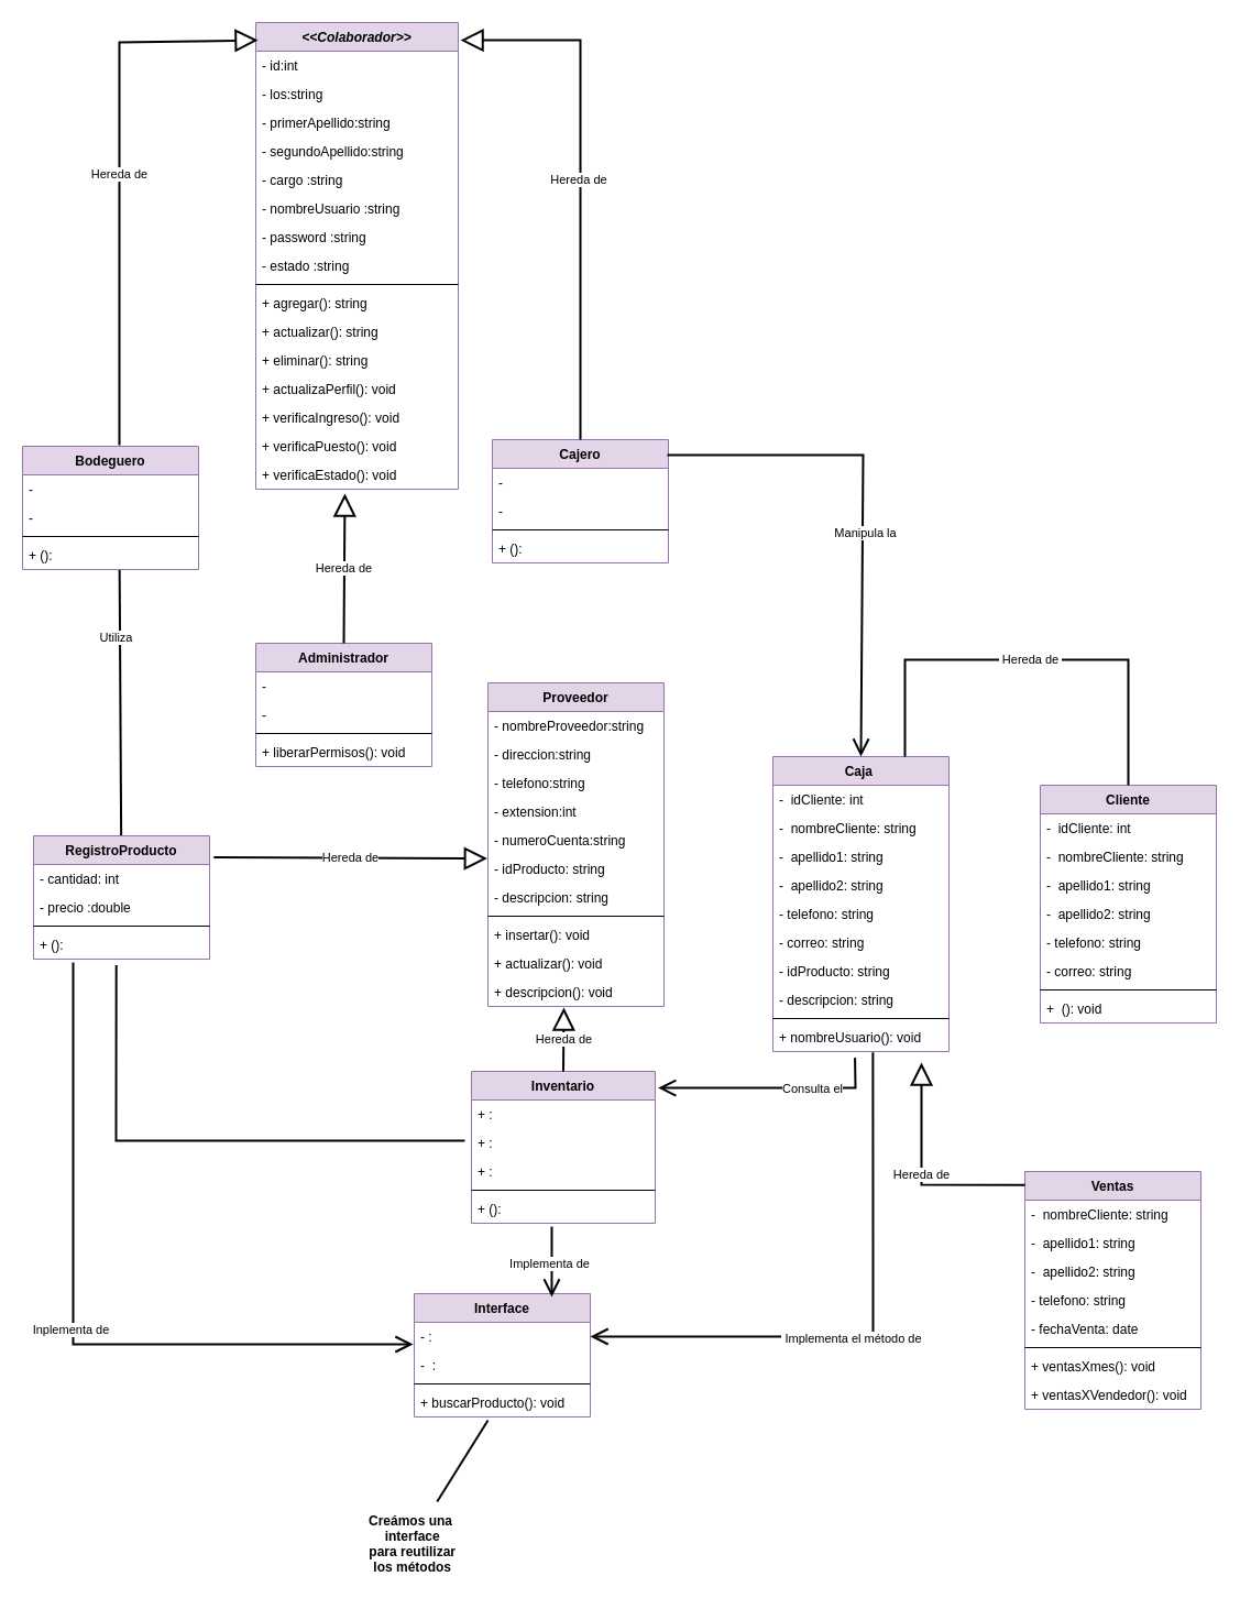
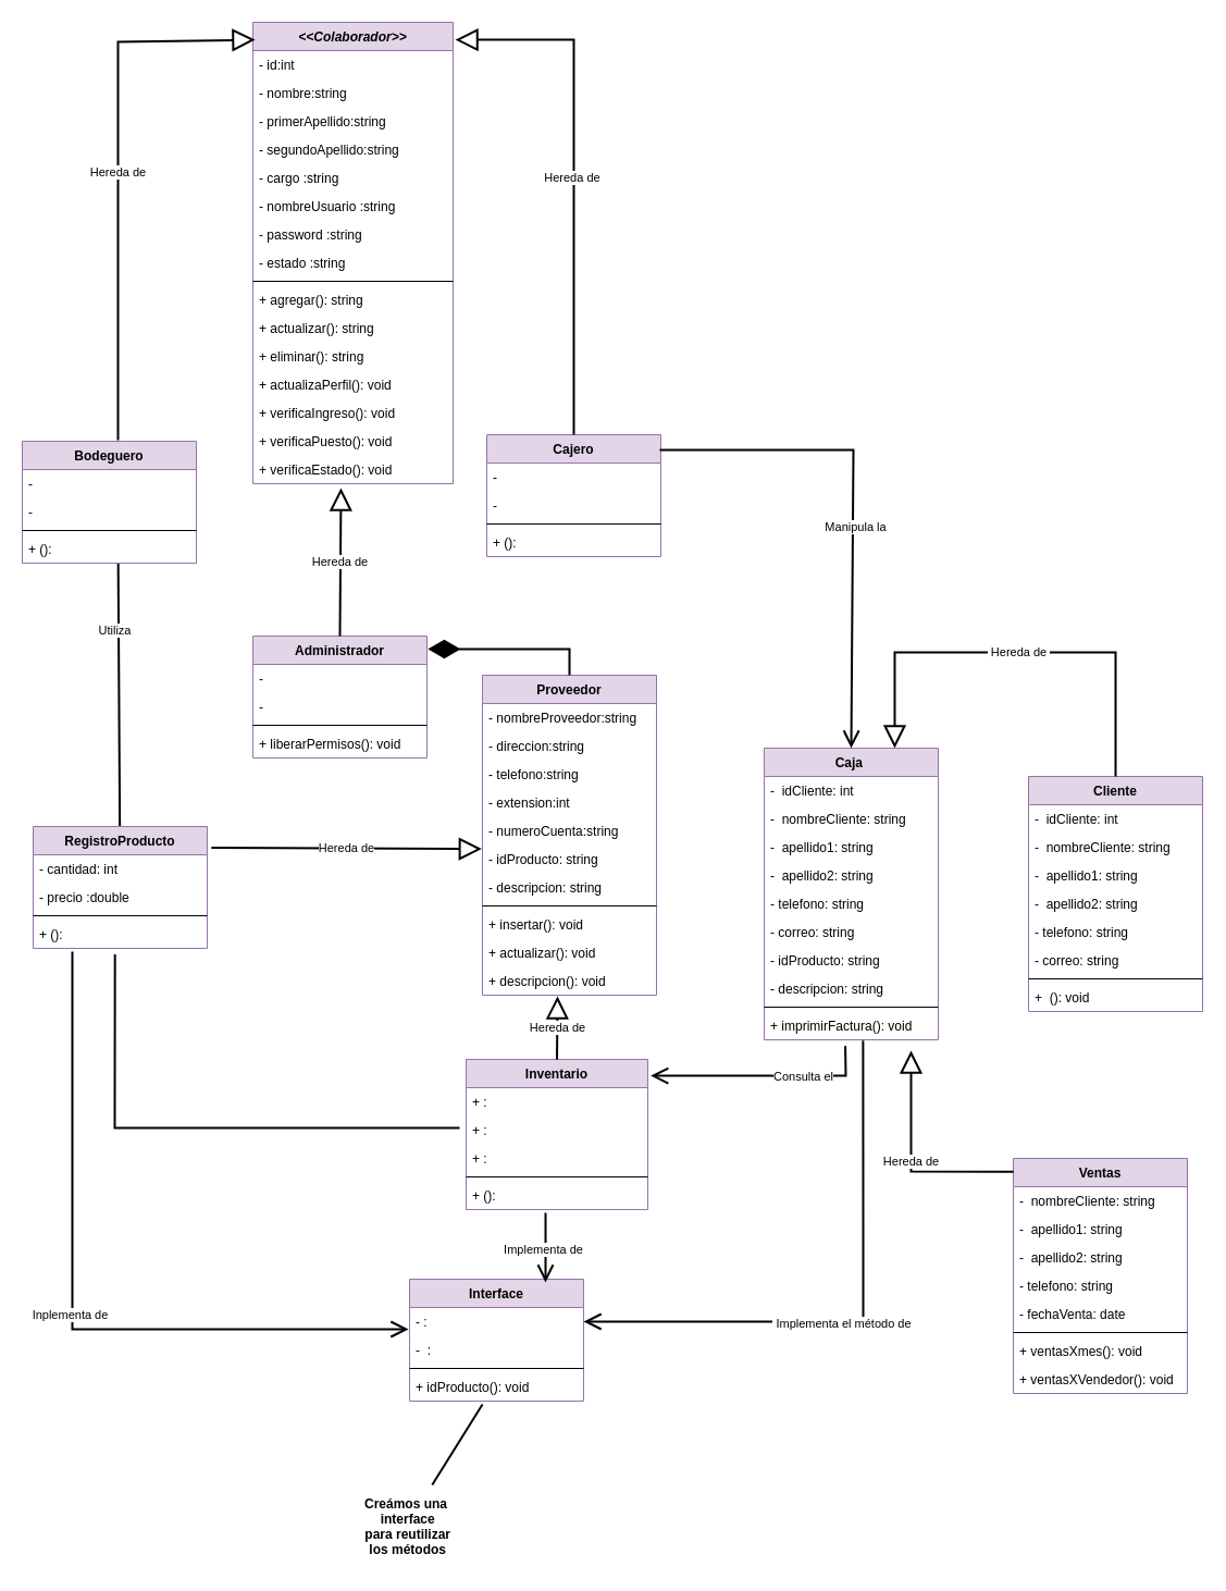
- <mxCell id="4" value="- los:string" style="text;strokeColor=none;fillColor=none;align=left;verticalAlign=top;spacingLeft=4;spacingRight=4;overflow=hidden;rotatable=0;points=[[0,0.5],[1,0.5]];portConstraint=eastwest;" parent="2" vertex="1"><mxGeometry y="52" width="184" height="26" as="geometry" /></mxCell>
+ <mxCell id="4" value="- nombre:string" style="text;strokeColor=none;fillColor=none;align=left;verticalAlign=top;spacingLeft=4;spacingRight=4;overflow=hidden;rotatable=0;points=[[0,0.5],[1,0.5]];portConstraint=eastwest;" parent="2" vertex="1"><mxGeometry y="52" width="184" height="26" as="geometry" /></mxCell>
+ <mxCell id="74" value="" style="endArrow=diamondThin;endFill=1;endSize=24;html=1;rounded=0;fontSize=13;entryX=1.006;entryY=0.107;entryDx=0;entryDy=0;entryPerimeter=0;strokeWidth=2;exitX=0.5;exitY=0;exitDx=0;exitDy=0;" parent="1" source="62" target="24" edge="1"><mxGeometry width="160" relative="1" as="geometry"><mxPoint x="514" y="620" as="sourcePoint" /><mxPoint x="481" y="680" as="targetPoint" /><Array as="points"><mxPoint x="523" y="596" /></Array></mxGeometry></mxCell>
- <mxCell id="111" value="&amp;nbsp;Hereda de&amp;nbsp;" style="endArrow=none;endSize=16;endFill=0;html=1;rounded=0;strokeWidth=2;exitX=0.5;exitY=0;exitDx=0;exitDy=0;entryX=0.75;entryY=0;entryDx=0;entryDy=0;" parent="1" source="92" target="51" edge="1"><mxGeometry width="160" relative="1" as="geometry"><mxPoint x="909" y="604" as="sourcePoint" /><mxPoint x="804" y="647" as="targetPoint" /><Array as="points"><mxPoint x="1025" y="599" /><mxPoint x="822" y="599" /></Array></mxGeometry></mxCell>
+ <mxCell id="111" value="&amp;nbsp;Hereda de&amp;nbsp;" style="endArrow=block;endSize=16;endFill=0;html=1;rounded=0;strokeWidth=2;exitX=0.5;exitY=0;exitDx=0;exitDy=0;entryX=0.75;entryY=0;entryDx=0;entryDy=0;" parent="1" source="92" target="51" edge="1"><mxGeometry width="160" relative="1" as="geometry"><mxPoint x="909" y="604" as="sourcePoint" /><mxPoint x="804" y="647" as="targetPoint" /><Array as="points"><mxPoint x="1025" y="599" /><mxPoint x="822" y="599" /></Array></mxGeometry></mxCell>
- <mxCell id="61" value="+ nombreUsuario(): void" style="text;strokeColor=none;fillColor=none;align=left;verticalAlign=top;spacingLeft=4;spacingRight=4;overflow=hidden;rotatable=0;points=[[0,0.5],[1,0.5]];portConstraint=eastwest;" parent="51" vertex="1"><mxGeometry y="242" width="160" height="26" as="geometry" /></mxCell>
+ <mxCell id="61" value="+ imprimirFactura(): void" style="text;strokeColor=none;fillColor=none;align=left;verticalAlign=top;spacingLeft=4;spacingRight=4;overflow=hidden;rotatable=0;points=[[0,0.5],[1,0.5]];portConstraint=eastwest;" parent="51" vertex="1"><mxGeometry y="242" width="160" height="26" as="geometry" /></mxCell>
- <mxCell id="81" value="+ buscarProducto(): void " style="text;strokeColor=none;fillColor=none;align=left;verticalAlign=top;spacingLeft=4;spacingRight=4;overflow=hidden;rotatable=0;points=[[0,0.5],[1,0.5]];portConstraint=eastwest;" parent="77" vertex="1"><mxGeometry y="86" width="160" height="26" as="geometry" /></mxCell>
+ <mxCell id="81" value="+ idProducto(): void " style="text;strokeColor=none;fillColor=none;align=left;verticalAlign=top;spacingLeft=4;spacingRight=4;overflow=hidden;rotatable=0;points=[[0,0.5],[1,0.5]];portConstraint=eastwest;" parent="77" vertex="1"><mxGeometry y="86" width="160" height="26" as="geometry" /></mxCell>
